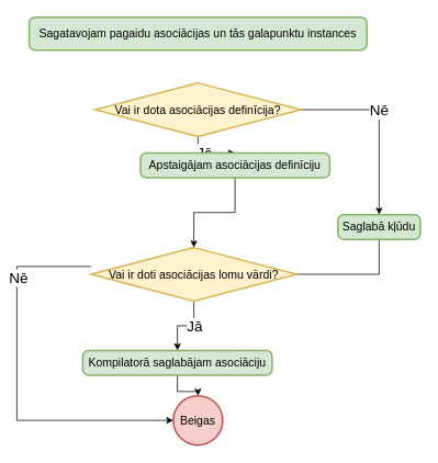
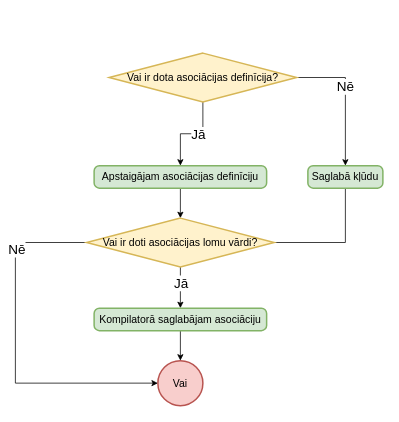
- <mxCell id="3" value="Sagatavojam pagaidu asociācijas un tās galapunktu instances" style="rounded=1;whiteSpace=wrap;html=1;absoluteArcSize=1;arcSize=14;strokeWidth=2;fontSize=14;fillColor=#d5e8d4;strokeColor=#82b366;" parent="1" vertex="1"><mxGeometry x="35" y="20" width="410" height="40" as="geometry" /></mxCell>
- <mxCell id="8" value="Vai ir dota asociācijas definīcija?" style="strokeWidth=2;html=1;shape=mxgraph.flowchart.decision;whiteSpace=wrap;fontSize=14;fillColor=#fff2cc;strokeColor=#d6b656;" parent="1" vertex="1"><mxGeometry x="115" y="100" width="250" height="65" as="geometry" /></mxCell>
+ <mxCell id="8" value="Vai ir dota asociācijas definīcija?" style="strokeWidth=2;html=1;shape=mxgraph.flowchart.decision;whiteSpace=wrap;fontSize=14;fillColor=#fff2cc;strokeColor=#d6b656;" parent="1" vertex="1"><mxGeometry x="145" y="70" width="250" height="65" as="geometry" /></mxCell>
- <mxCell id="10" value="Apstaigājam asociācijas definīciju" style="rounded=1;whiteSpace=wrap;html=1;absoluteArcSize=1;arcSize=14;strokeWidth=2;fontSize=14;fillColor=#d5e8d4;strokeColor=#82b366;" parent="1" vertex="1"><mxGeometry x="170" y="185" width="230" height="30" as="geometry" /></mxCell>
+ <mxCell id="10" value="Apstaigājam asociācijas definīciju" style="rounded=1;whiteSpace=wrap;html=1;absoluteArcSize=1;arcSize=14;strokeWidth=2;fontSize=14;fillColor=#d5e8d4;strokeColor=#82b366;" parent="1" vertex="1"><mxGeometry x="125" y="220" width="230" height="30" as="geometry" /></mxCell>
- <mxCell id="12" value="Saglabā kļūdu" style="rounded=1;whiteSpace=wrap;html=1;absoluteArcSize=1;arcSize=14;strokeWidth=2;fontSize=14;fillColor=#d5e8d4;strokeColor=#82b366;" parent="1" vertex="1"><mxGeometry x="410" y="260" width="100" height="30" as="geometry" /></mxCell>
+ <mxCell id="12" value="Saglabā kļūdu" style="rounded=1;whiteSpace=wrap;html=1;absoluteArcSize=1;arcSize=14;strokeWidth=2;fontSize=14;fillColor=#d5e8d4;strokeColor=#82b366;" parent="1" vertex="1"><mxGeometry x="410" y="220" width="100" height="30" as="geometry" /></mxCell>
- <mxCell id="17" value="Vai ir doti asociācijas lomu vārdi?" style="strokeWidth=2;html=1;shape=mxgraph.flowchart.decision;whiteSpace=wrap;fontSize=14;fillColor=#fff2cc;strokeColor=#d6b656;" parent="1" vertex="1"><mxGeometry x="110" y="300" width="250" height="65" as="geometry" /></mxCell>
+ <mxCell id="17" value="Vai ir doti asociācijas lomu vārdi?" style="strokeWidth=2;html=1;shape=mxgraph.flowchart.decision;whiteSpace=wrap;fontSize=14;fillColor=#fff2cc;strokeColor=#d6b656;" parent="1" vertex="1"><mxGeometry x="115" y="290" width="250" height="65" as="geometry" /></mxCell>
- <mxCell id="19" value="Kompilatorā saglabājam asociāciju" style="rounded=1;whiteSpace=wrap;html=1;absoluteArcSize=1;arcSize=14;strokeWidth=2;fontSize=14;fillColor=#d5e8d4;strokeColor=#82b366;" parent="1" vertex="1"><mxGeometry x="100" y="425" width="230" height="30" as="geometry" /></mxCell>
+ <mxCell id="19" value="Kompilatorā saglabājam asociāciju" style="rounded=1;whiteSpace=wrap;html=1;absoluteArcSize=1;arcSize=14;strokeWidth=2;fontSize=14;fillColor=#d5e8d4;strokeColor=#82b366;" parent="1" vertex="1"><mxGeometry x="125" y="410" width="230" height="30" as="geometry" /></mxCell>
- <mxCell id="2" value="Beigas" style="strokeWidth=2;html=1;shape=mxgraph.flowchart.start_2;whiteSpace=wrap;fontSize=14;fillColor=#f8cecc;strokeColor=#b85450;" parent="1" vertex="1"><mxGeometry x="210" y="480" width="60" height="60" as="geometry" /></mxCell>
+ <mxCell id="2" value="Vai" style="strokeWidth=2;html=1;shape=mxgraph.flowchart.start_2;whiteSpace=wrap;fontSize=14;fillColor=#f8cecc;strokeColor=#b85450;" parent="1" vertex="1"><mxGeometry x="210" y="480" width="60" height="60" as="geometry" /></mxCell>
